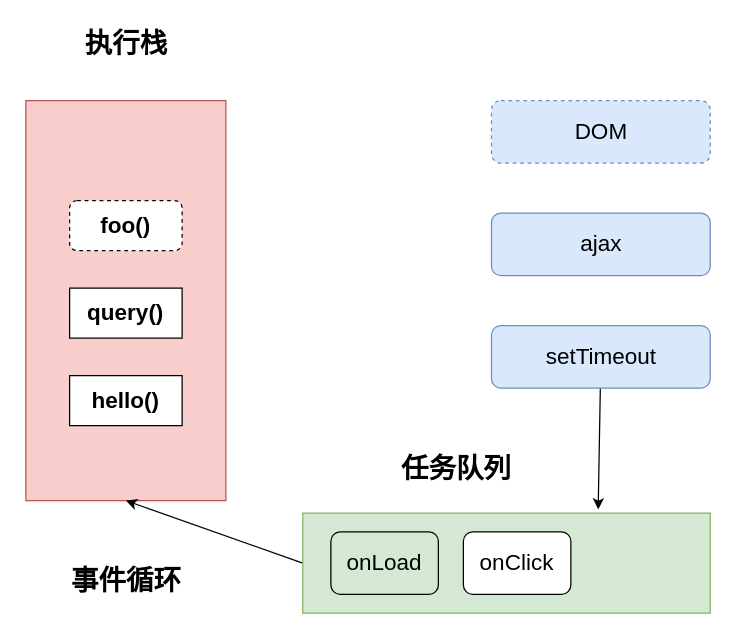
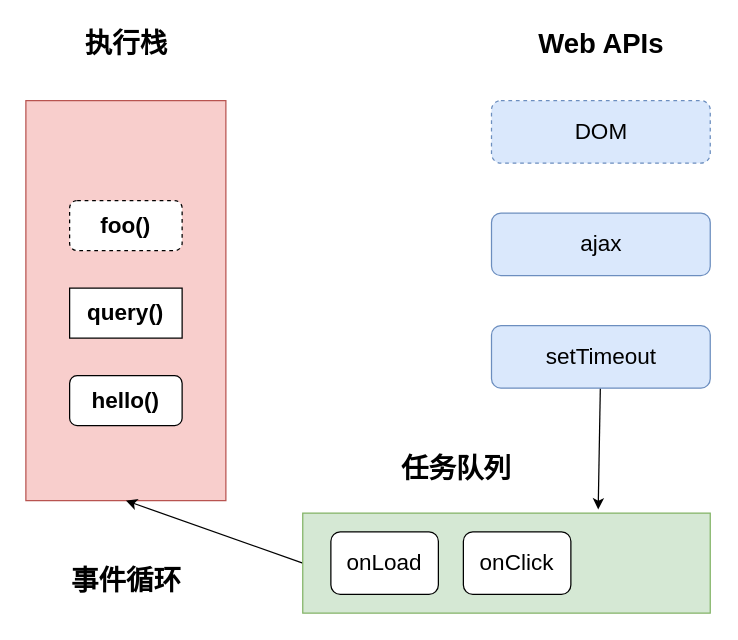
+ <mxCell id="7" value="Web APIs" style="text;html=1;align=center;verticalAlign=middle;resizable=0;points=[];autosize=1;strokeColor=none;fillColor=none;fontSize=22;fontStyle=1" vertex="1" parent="1"><mxGeometry x="420" y="20" width="120" height="30" as="geometry" /></mxCell>
- <mxCell id="4" value="hello()" style="whiteSpace=wrap;html=1;fontSize=18;fontStyle=1;rounded=0;" vertex="1" parent="1"><mxGeometry x="55" y="300" width="90" height="40" as="geometry" /></mxCell>
+ <mxCell id="4" value="hello()" style="rounded=1;whiteSpace=wrap;html=1;fontSize=18;fontStyle=1" vertex="1" parent="1"><mxGeometry x="55" y="300" width="90" height="40" as="geometry" /></mxCell>
- <mxCell id="16" value="onLoad" style="rounded=1;whiteSpace=wrap;html=1;fontSize=18;fillColor=#d5e8d4;" vertex="1" parent="1"><mxGeometry x="264" y="425" width="86" height="50" as="geometry" /></mxCell>
+ <mxCell id="16" value="onLoad" style="rounded=1;whiteSpace=wrap;html=1;fontSize=18;" vertex="1" parent="1"><mxGeometry x="264" y="425" width="86" height="50" as="geometry" /></mxCell>
